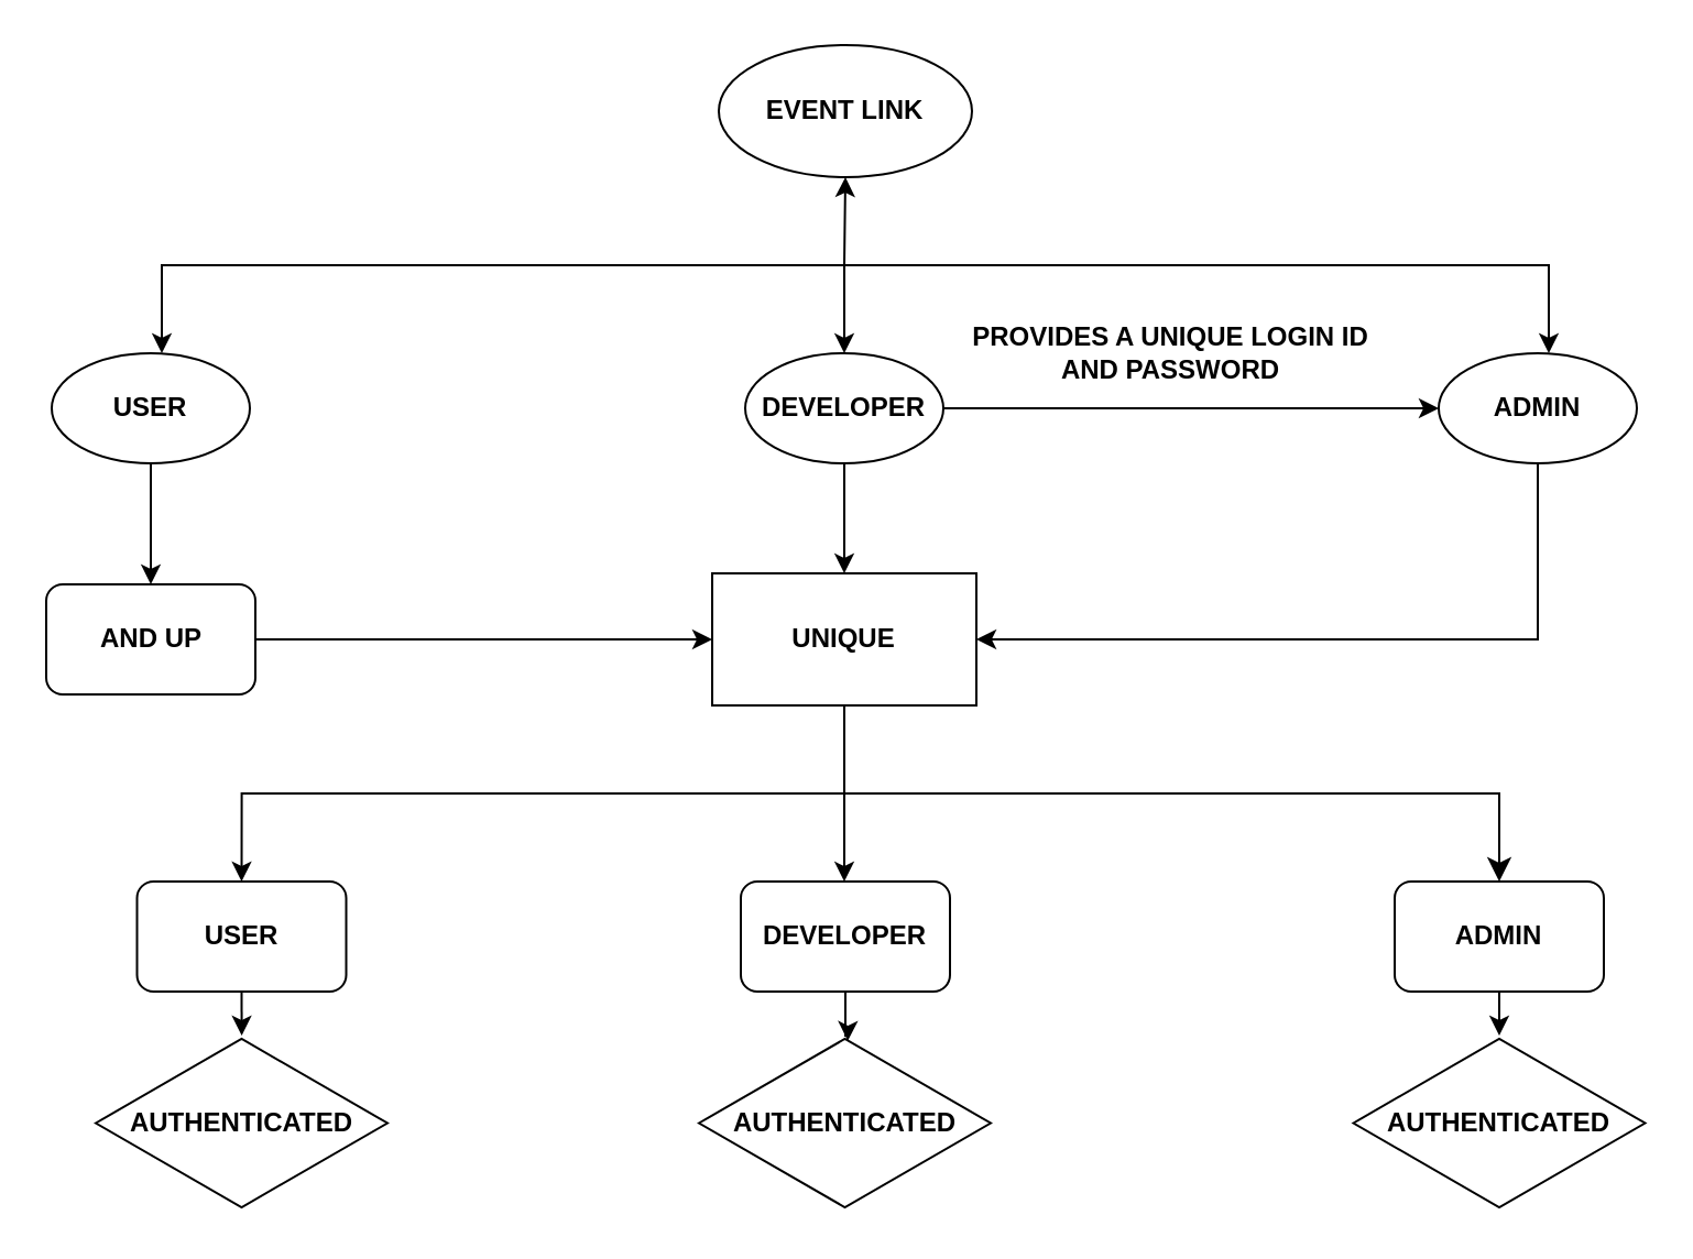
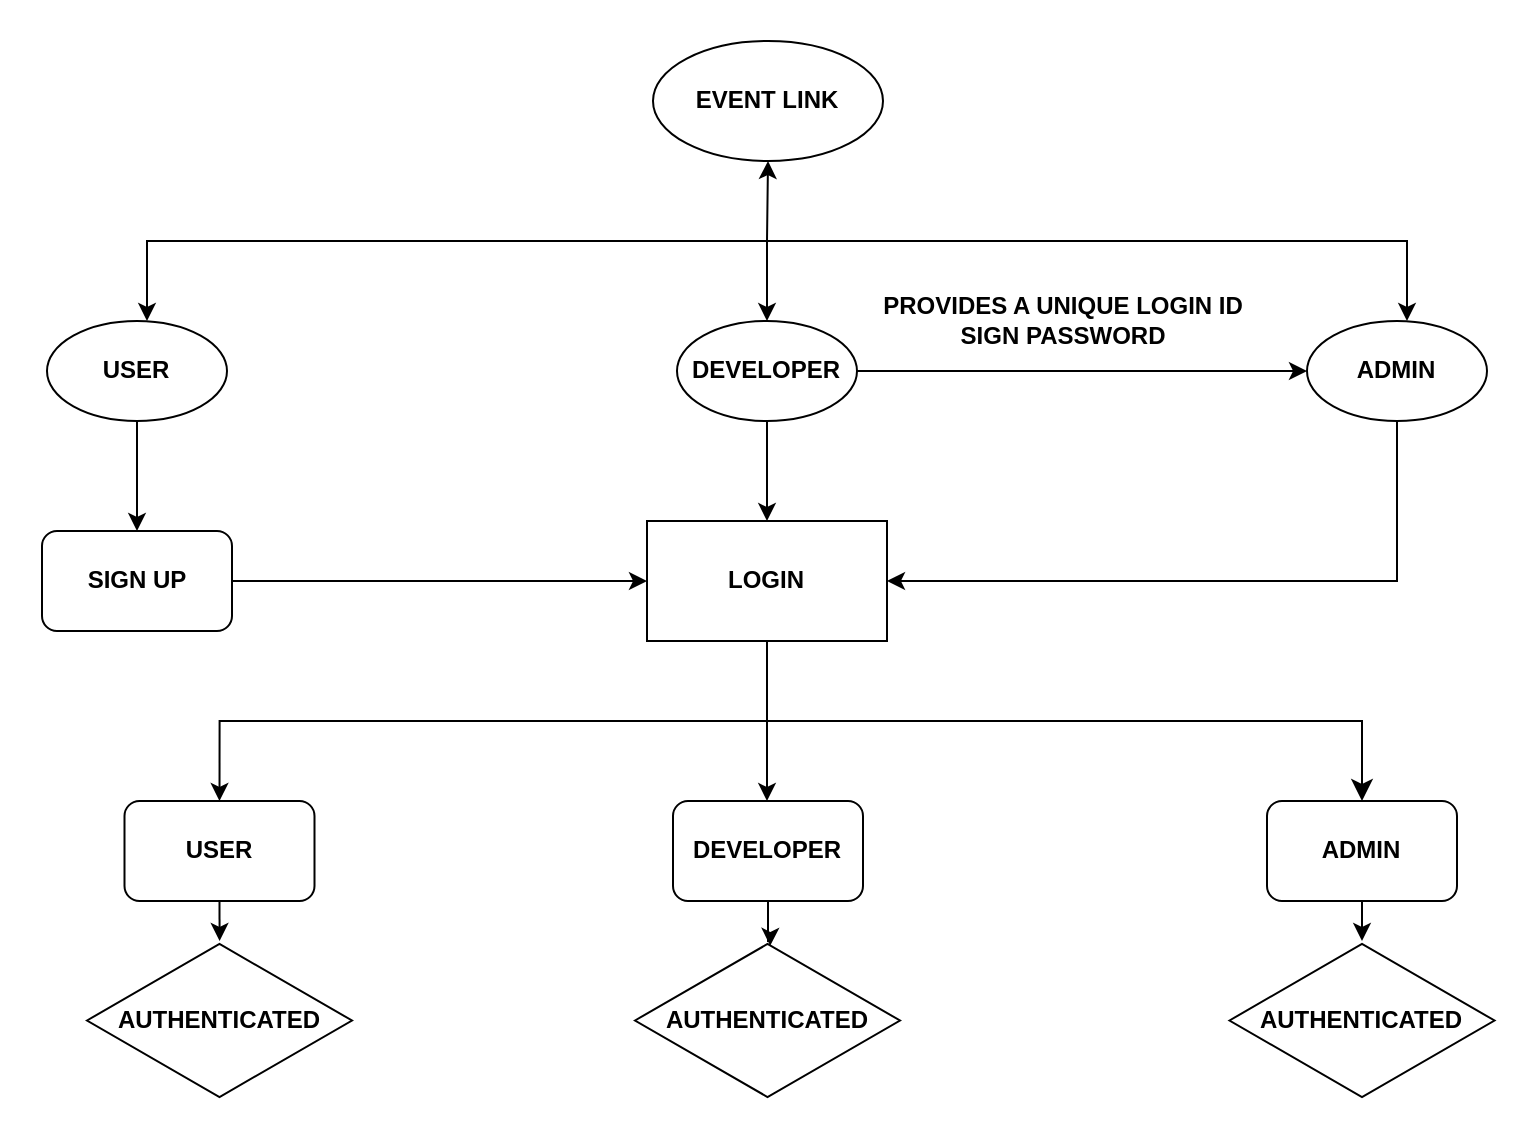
- <mxCell id="16" value="&lt;b&gt;PROVIDES A UNIQUE LOGIN ID &lt;br&gt;AND PASSWORD&lt;/b&gt;" style="text;html=1;align=center;verticalAlign=middle;resizable=0;points=[];autosize=1;strokeColor=none;fillColor=none;" vertex="1" parent="1"><mxGeometry x="431" y="140" width="200" height="40" as="geometry" /></mxCell>
+ <mxCell id="16" value="&lt;b&gt;PROVIDES A UNIQUE LOGIN ID &lt;br&gt;SIGN PASSWORD&lt;/b&gt;" style="text;html=1;align=center;verticalAlign=middle;resizable=0;points=[];autosize=1;strokeColor=none;fillColor=none;" vertex="1" parent="1"><mxGeometry x="431" y="140" width="200" height="40" as="geometry" /></mxCell>
- <mxCell id="18" value="&lt;b&gt;AND UP&lt;/b&gt;" style="rounded=1;whiteSpace=wrap;html=1;" vertex="1" parent="1"><mxGeometry x="20.5" y="265" width="95" height="50" as="geometry" /></mxCell>
+ <mxCell id="18" value="&lt;b&gt;SIGN UP&lt;/b&gt;" style="rounded=1;whiteSpace=wrap;html=1;" vertex="1" parent="1"><mxGeometry x="20.5" y="265" width="95" height="50" as="geometry" /></mxCell>
- <mxCell id="15" value="&lt;b&gt;UNIQUE&lt;/b&gt;" style="rounded=0;whiteSpace=wrap;html=1;" vertex="1" parent="1"><mxGeometry x="323" y="260" width="120" height="60" as="geometry" /></mxCell>
+ <mxCell id="15" value="&lt;b&gt;LOGIN&lt;/b&gt;" style="rounded=0;whiteSpace=wrap;html=1;" vertex="1" parent="1"><mxGeometry x="323" y="260" width="120" height="60" as="geometry" /></mxCell>
